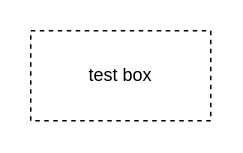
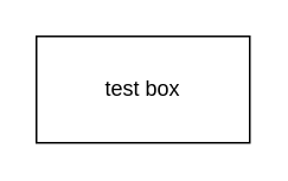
- <mxCell id="2" value="test box" style="rounded=0;whiteSpace=wrap;html=1;dashed=1;" vertex="1" parent="1"><mxGeometry x="20" y="20" width="120" height="60" as="geometry" /></mxCell>
+ <mxCell id="2" value="test box" style="rounded=0;whiteSpace=wrap;html=1;" vertex="1" parent="1"><mxGeometry x="20" y="20" width="120" height="60" as="geometry" /></mxCell>
